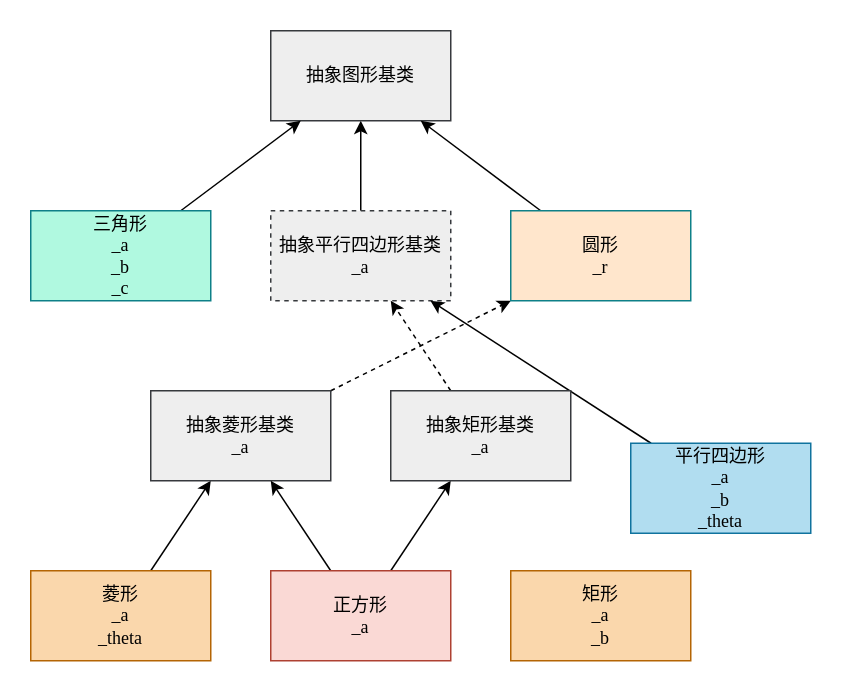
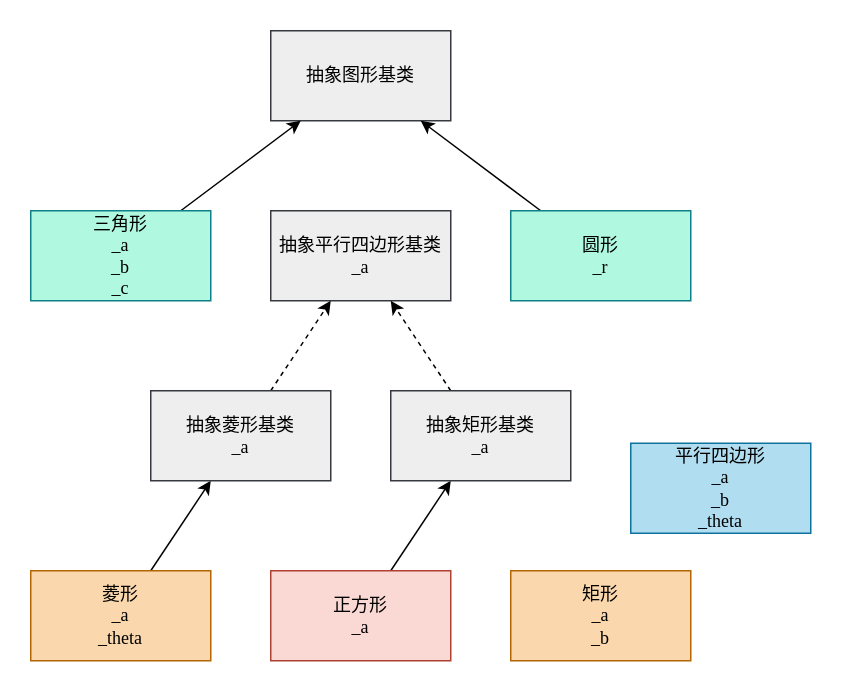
- <mxCell id="2" style="rounded=0;orthogonalLoop=1;jettySize=auto;html=1;" edge="1" parent="1" source="3" target="13"><mxGeometry relative="1" as="geometry" /></mxCell>
- <mxCell id="3" value="&lt;font face=&quot;consolas&quot;&gt;抽象平行四边形基类&lt;br&gt;_a&lt;/font&gt;" style="rounded=0;whiteSpace=wrap;html=1;fillColor=#EEEEEE;strokeColor=#36393D;dashed=1;" vertex="1" parent="1"><mxGeometry x="180" y="140" width="120" height="60" as="geometry" /></mxCell>
+ <mxCell id="3" value="&lt;font face=&quot;consolas&quot;&gt;抽象平行四边形基类&lt;br&gt;_a&lt;/font&gt;" style="rounded=0;whiteSpace=wrap;html=1;fillColor=#EEEEEE;strokeColor=#36393D;" vertex="1" parent="1"><mxGeometry x="180" y="140" width="120" height="60" as="geometry" /></mxCell>
- <mxCell id="17" value="&lt;font face=&quot;consolas&quot;&gt;圆形&lt;br&gt;_r&lt;br&gt;&lt;/font&gt;" style="rounded=0;whiteSpace=wrap;html=1;fillColor=#ffe6cc;strokeColor=#0E8088;" vertex="1" parent="1"><mxGeometry x="340" y="140" width="120" height="60" as="geometry" /></mxCell>
+ <mxCell id="17" value="&lt;font face=&quot;consolas&quot;&gt;圆形&lt;br&gt;_r&lt;br&gt;&lt;/font&gt;" style="rounded=0;whiteSpace=wrap;html=1;fillColor=#B0F9E0;strokeColor=#0E8088;" vertex="1" parent="1"><mxGeometry x="340" y="140" width="120" height="60" as="geometry" /></mxCell>
- <mxCell id="6" value="" style="rounded=0;orthogonalLoop=1;jettySize=auto;html=1;dashed=1;" edge="1" parent="1" source="9" target="17"><mxGeometry relative="1" as="geometry" /></mxCell>
+ <mxCell id="6" value="" style="rounded=0;orthogonalLoop=1;jettySize=auto;html=1;dashed=1;" edge="1" parent="1" source="9" target="3"><mxGeometry relative="1" as="geometry" /></mxCell>
- <mxCell id="4" value="" style="rounded=0;orthogonalLoop=1;jettySize=auto;html=1;" edge="1" parent="1" source="5" target="3"><mxGeometry relative="1" as="geometry" /></mxCell>
- <mxCell id="10" style="rounded=0;orthogonalLoop=1;jettySize=auto;html=1;" edge="1" parent="1" source="12" target="9"><mxGeometry relative="1" as="geometry" /></mxCell>
